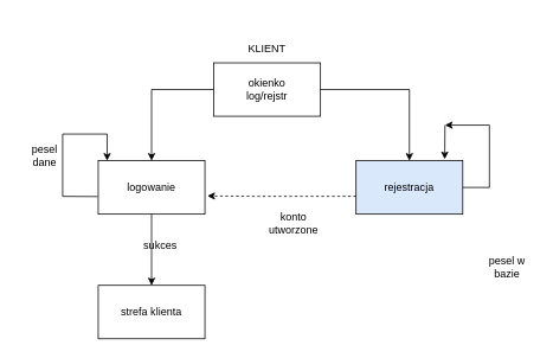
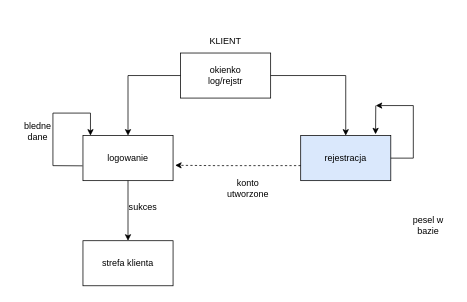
- <mxCell id="11" value="pesel dane" style="text;html=1;strokeColor=none;fillColor=none;align=center;verticalAlign=middle;whiteSpace=wrap;rounded=0;" vertex="1" parent="1"><mxGeometry x="20" y="160" width="60" height="30" as="geometry" /></mxCell>
+ <mxCell id="11" value="bledne dane" style="text;html=1;strokeColor=none;fillColor=none;align=center;verticalAlign=middle;whiteSpace=wrap;rounded=0;" vertex="1" parent="1"><mxGeometry x="20" y="160" width="60" height="30" as="geometry" /></mxCell>
- <mxCell id="12" value="sukces" style="text;html=1;strokeColor=none;fillColor=none;align=center;verticalAlign=middle;whiteSpace=wrap;rounded=0;" vertex="1" parent="1"><mxGeometry x="150" y="260" width="60" height="30" as="geometry" /></mxCell>
+ <mxCell id="12" value="sukces" style="text;html=1;strokeColor=none;fillColor=none;align=center;verticalAlign=middle;whiteSpace=wrap;rounded=0;" vertex="1" parent="1"><mxGeometry x="160" y="260" width="60" height="30" as="geometry" /></mxCell>
